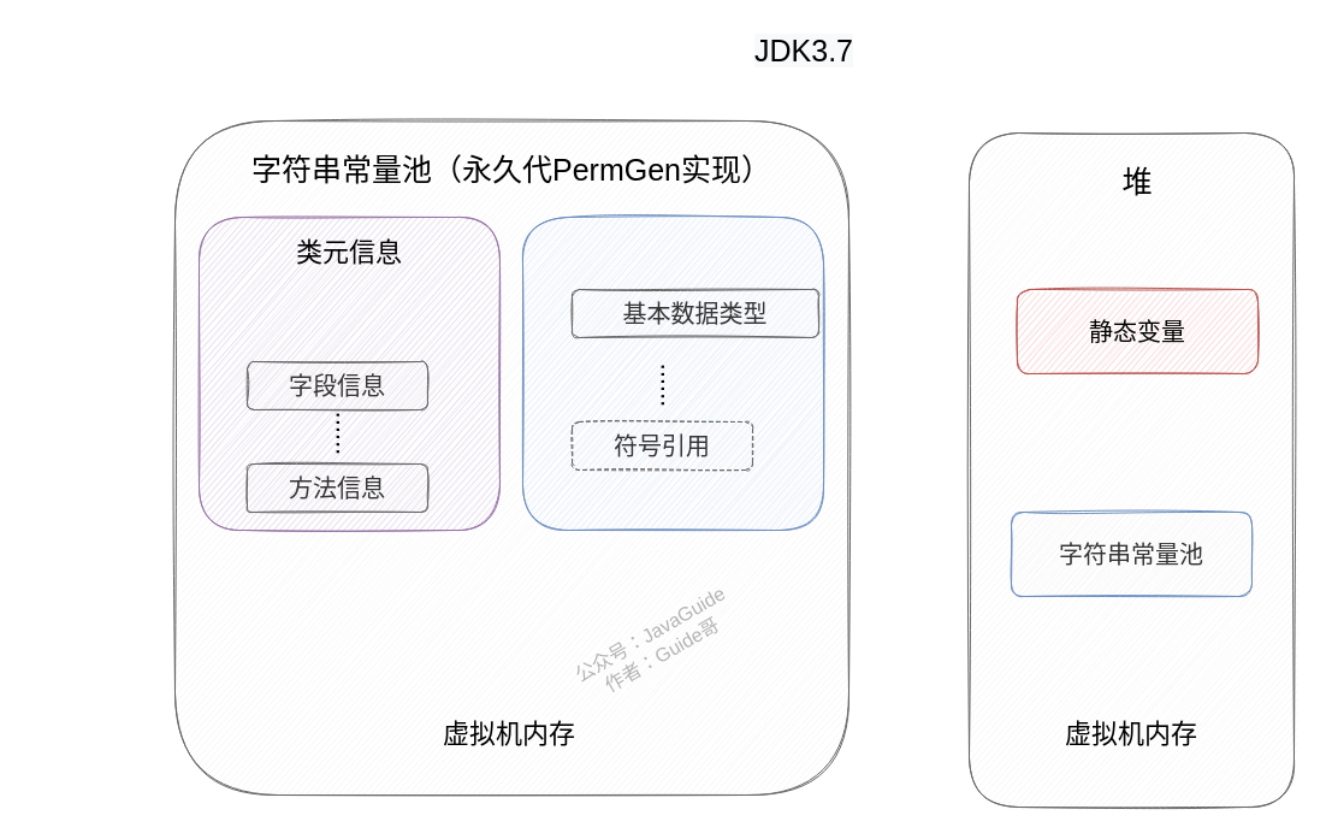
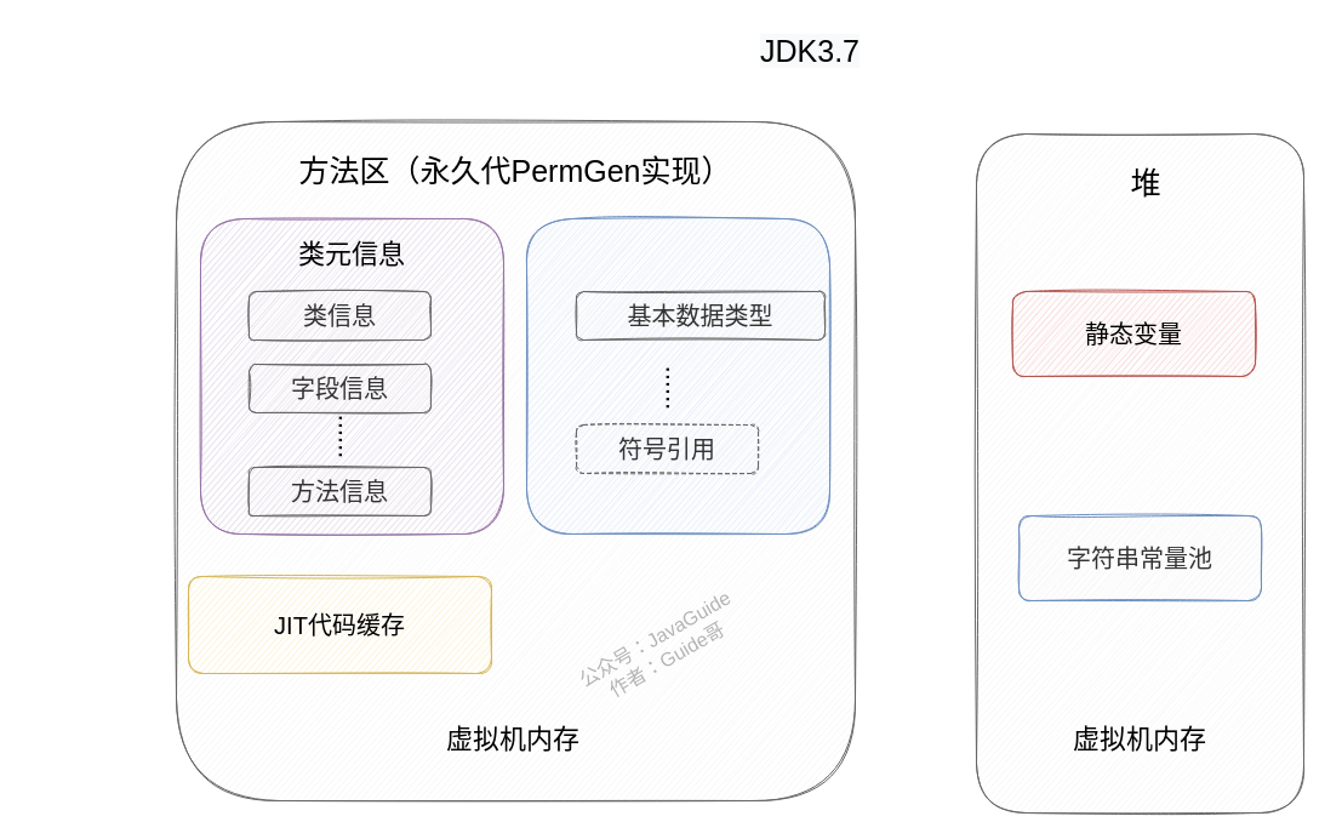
- <mxCell id="3" value="字符串常量池（永久代PermGen实现）" style="text;html=1;strokeColor=none;fillColor=none;align=center;verticalAlign=middle;whiteSpace=wrap;rounded=0;fontSize=25;" parent="1" vertex="1"><mxGeometry x="20" y="130" width="810" height="20" as="geometry" /></mxCell>
+ <mxCell id="3" value="方法区（永久代PermGen实现）" style="text;html=1;strokeColor=none;fillColor=none;align=center;verticalAlign=middle;whiteSpace=wrap;rounded=0;fontSize=25;" parent="1" vertex="1"><mxGeometry x="20" y="130" width="810" height="20" as="geometry" /></mxCell>
+ <mxCell id="7" value="类信息" style="rounded=1;whiteSpace=wrap;html=1;fillColor=#f5f5f5;strokeColor=#666666;sketch=1;fontSize=20;fontColor=#333333;" parent="1" vertex="1"><mxGeometry x="205" y="240" width="150" height="40" as="geometry" /></mxCell>
- <mxCell id="13" value="静态变量" style="rounded=1;whiteSpace=wrap;html=1;fillColor=#f8cecc;strokeColor=#b85450;sketch=1;fontSize=20;" parent="1" vertex="1"><mxGeometry x="845" y="240" width="200" height="70" as="geometry" /></mxCell>
+ <mxCell id="13" value="静态变量" style="rounded=1;whiteSpace=wrap;html=1;fillColor=#f8cecc;strokeColor=#b85450;sketch=1;fontSize=20;" parent="1" vertex="1"><mxGeometry x="835" y="240" width="200" height="70" as="geometry" /></mxCell>
+ <mxCell id="4" value="JIT代码缓存" style="rounded=1;whiteSpace=wrap;html=1;fillColor=#fff2cc;strokeColor=#d6b656;sketch=1;fontSize=20;" parent="1" vertex="1"><mxGeometry x="155" y="475" width="250" height="80" as="geometry" /></mxCell>
